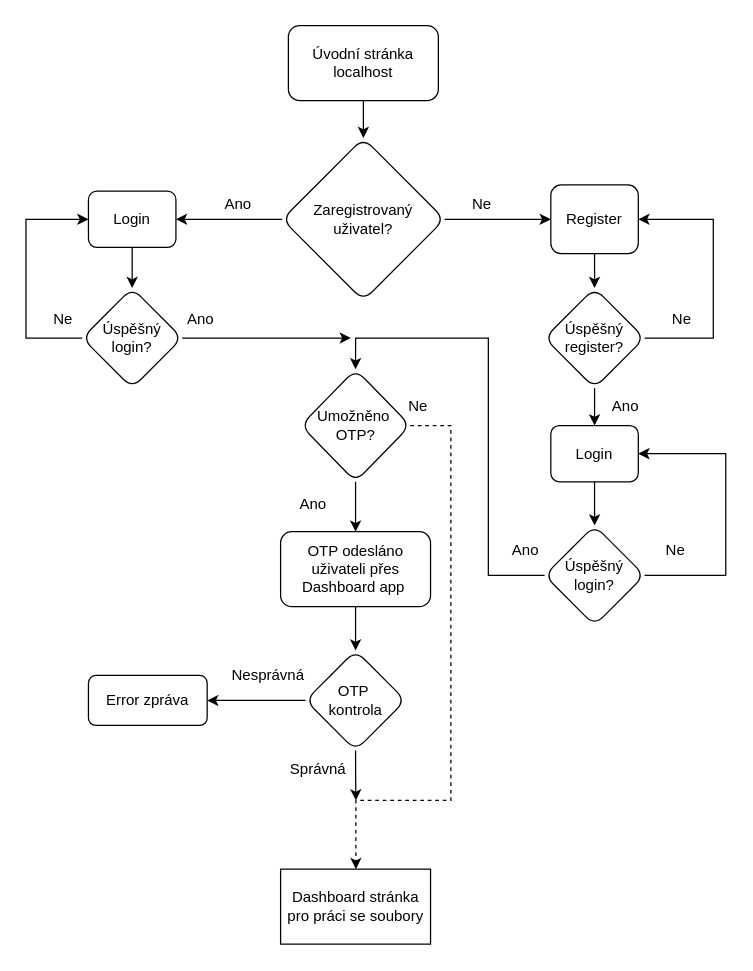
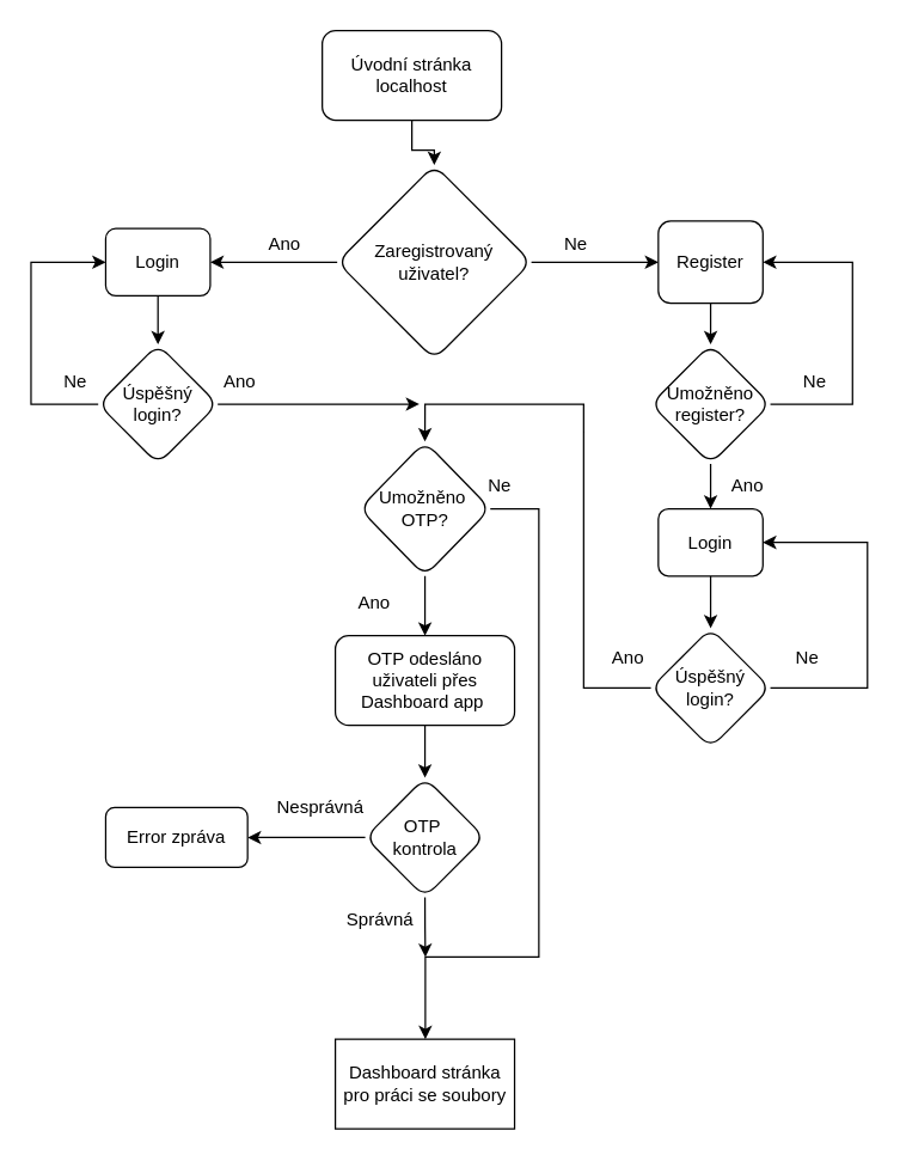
- <mxCell id="3" value="Úvodní stránka localhost" style="rounded=1;whiteSpace=wrap;html=1;" parent="1" vertex="1"><mxGeometry x="230" y="20" width="120" height="60" as="geometry" /></mxCell>
+ <mxCell id="3" value="Úvodní stránka localhost" style="rounded=1;whiteSpace=wrap;html=1;" parent="1" vertex="1"><mxGeometry x="215" y="20" width="120" height="60" as="geometry" /></mxCell>
- <mxCell id="18" value="Úspěšný register?" style="rhombus;whiteSpace=wrap;html=1;rounded=1;" parent="1" vertex="1"><mxGeometry x="435" y="230" width="80" height="80" as="geometry" /></mxCell>
+ <mxCell id="18" value="Umožněno register?" style="rhombus;whiteSpace=wrap;html=1;rounded=1;" parent="1" vertex="1"><mxGeometry x="435" y="230" width="80" height="80" as="geometry" /></mxCell>
- <mxCell id="31" style="edgeStyle=orthogonalEdgeStyle;rounded=0;orthogonalLoop=1;jettySize=auto;html=1;exitX=1;exitY=0.5;exitDx=0;exitDy=0;dashed=1;" edge="1" parent="1" source="33" target="20"><mxGeometry relative="1" as="geometry"><Array as="points"><mxPoint x="360" y="340" /><mxPoint x="360" y="640" /><mxPoint x="284" y="640" /></Array></mxGeometry></mxCell>
+ <mxCell id="31" style="edgeStyle=orthogonalEdgeStyle;rounded=0;orthogonalLoop=1;jettySize=auto;html=1;exitX=1;exitY=0.5;exitDx=0;exitDy=0;" edge="1" parent="1" source="33" target="20"><mxGeometry relative="1" as="geometry"><Array as="points"><mxPoint x="360" y="340" /><mxPoint x="360" y="640" /><mxPoint x="284" y="640" /></Array></mxGeometry></mxCell>
